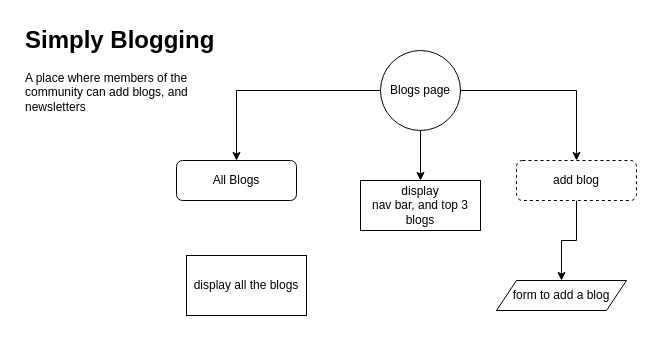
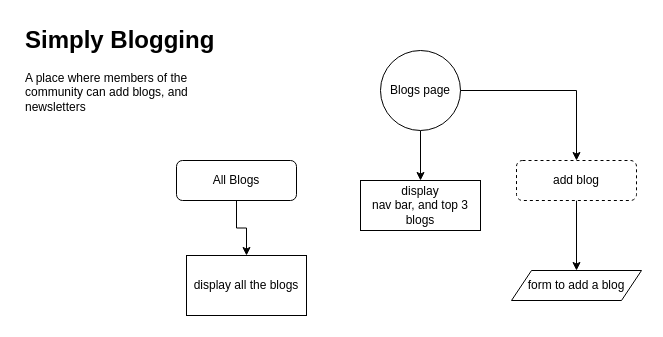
- <mxCell id="11" value="" style="endArrow=classic;html=1;rounded=0;exitX=0;exitY=0.5;exitDx=0;exitDy=0;entryX=0.5;entryY=0;entryDx=0;entryDy=0;edgeStyle=orthogonalEdgeStyle;elbow=vertical;" edge="1" parent="1" source="5" target="3"><mxGeometry width="50" height="50" relative="1" as="geometry"><mxPoint x="426" y="270" as="sourcePoint" /><mxPoint x="476" y="220" as="targetPoint" /></mxGeometry></mxCell>
+ <mxCell id="2" value="" style="edgeStyle=orthogonalEdgeStyle;rounded=0;orthogonalLoop=1;jettySize=auto;html=1;elbow=vertical;" edge="1" parent="1" source="3" target="7"><mxGeometry relative="1" as="geometry" /></mxCell>
- <mxCell id="6" value="form to add a blog" style="shape=parallelogram;perimeter=parallelogramPerimeter;whiteSpace=wrap;html=1;fixedSize=1;" vertex="1" parent="1"><mxGeometry x="496" y="280" width="130" height="30" as="geometry" /></mxCell>
+ <mxCell id="6" value="form to add a blog" style="shape=parallelogram;perimeter=parallelogramPerimeter;whiteSpace=wrap;html=1;fixedSize=1;" vertex="1" parent="1"><mxGeometry x="511" y="270" width="130" height="30" as="geometry" /></mxCell>
